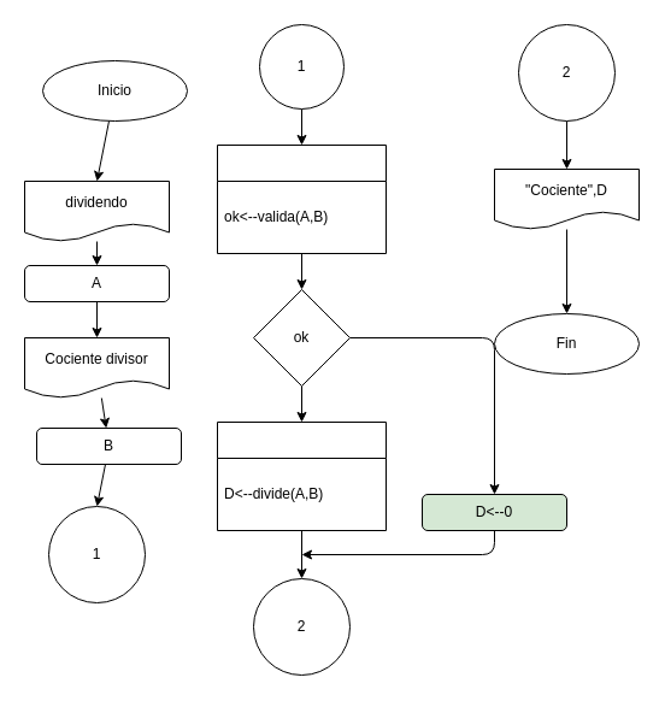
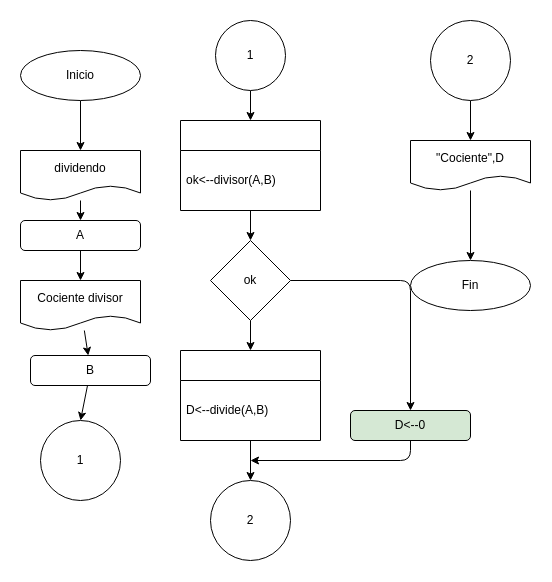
- <mxCell id="3" value="Inicio" style="ellipse;whiteSpace=wrap;html=1;" parent="1" vertex="1"><mxGeometry x="35" y="50" width="120" height="50" as="geometry" /></mxCell>
+ <mxCell id="3" value="Inicio" style="ellipse;whiteSpace=wrap;html=1;" parent="1" vertex="1"><mxGeometry x="20" y="50" width="120" height="50" as="geometry" /></mxCell>
- <mxCell id="17" value="ok&amp;lt;--valida(A,B)" style="text;strokeColor=none;fillColor=none;align=left;verticalAlign=middle;spacingLeft=4;spacingRight=4;overflow=hidden;points=[[0,0.5],[1,0.5]];portConstraint=eastwest;rotatable=0;whiteSpace=wrap;html=1;" parent="16" vertex="1"><mxGeometry y="30" width="140" height="60" as="geometry" /></mxCell>
+ <mxCell id="17" value="ok&amp;lt;--divisor(A,B)" style="text;strokeColor=none;fillColor=none;align=left;verticalAlign=middle;spacingLeft=4;spacingRight=4;overflow=hidden;points=[[0,0.5],[1,0.5]];portConstraint=eastwest;rotatable=0;whiteSpace=wrap;html=1;" parent="16" vertex="1"><mxGeometry y="30" width="140" height="60" as="geometry" /></mxCell>
